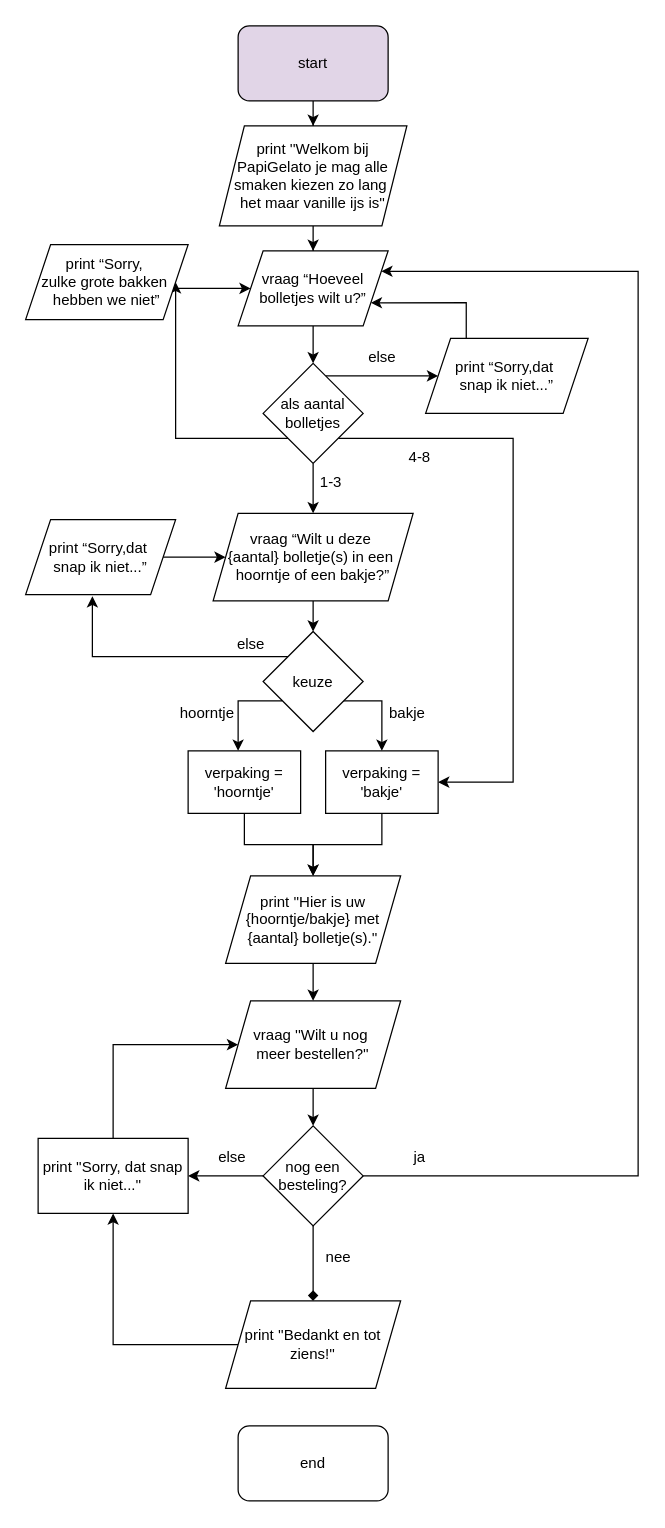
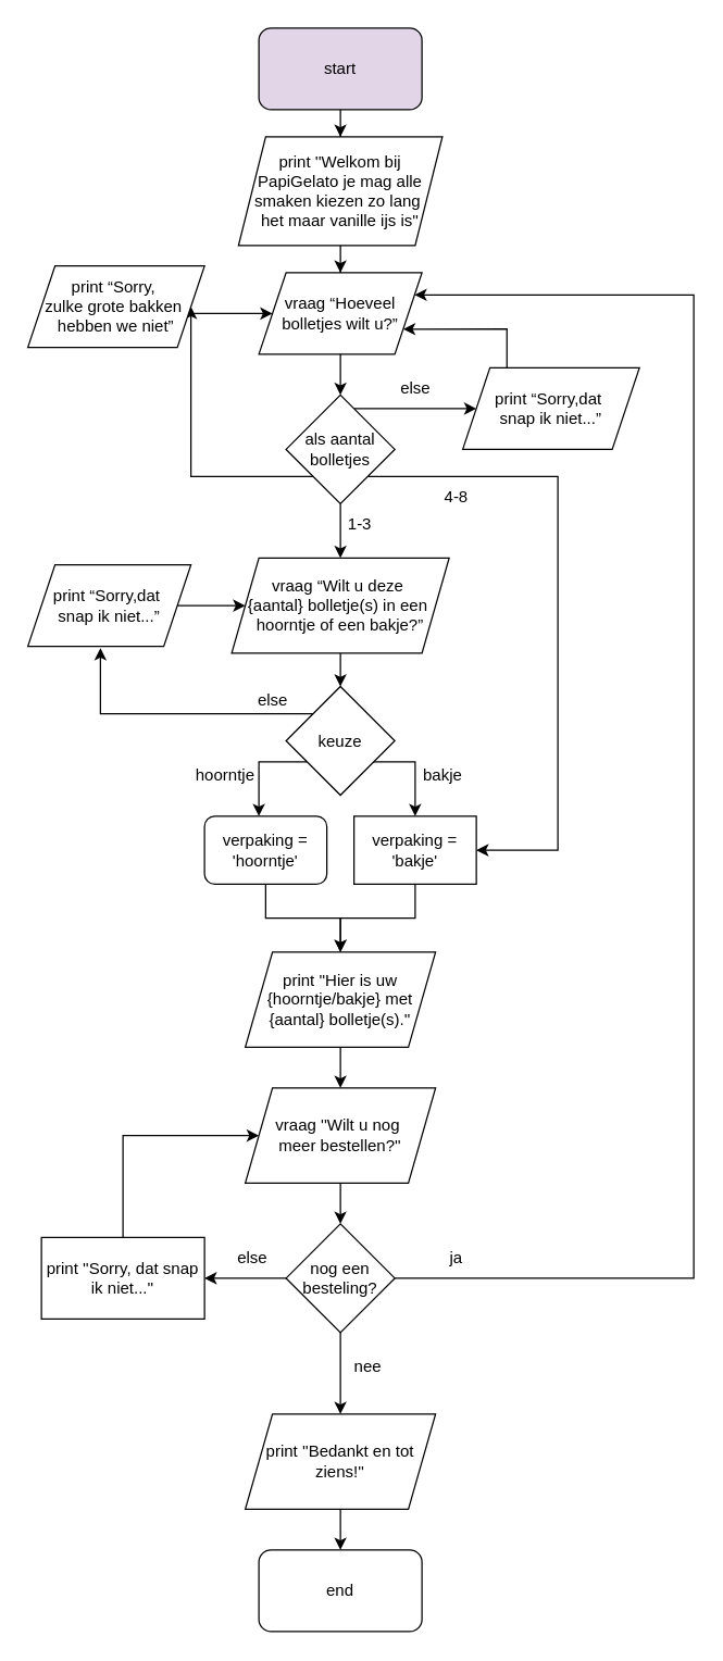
- <mxCell id="21" value="verpaking = 'hoorntje'" style="whiteSpace=wrap;html=1;rounded=0;" vertex="1" parent="1"><mxGeometry x="150" y="600" width="90" height="50" as="geometry" /></mxCell>
+ <mxCell id="21" value="verpaking = 'hoorntje'" style="whiteSpace=wrap;html=1;rounded=1;" vertex="1" parent="1"><mxGeometry x="150" y="600" width="90" height="50" as="geometry" /></mxCell>
- <mxCell id="45" value="" style="edgeStyle=orthogonalEdgeStyle;rounded=0;orthogonalLoop=1;jettySize=auto;html=1;endArrow=diamond;" edge="1" parent="1" source="47" target="42"><mxGeometry relative="1" as="geometry" /></mxCell>
+ <mxCell id="45" value="" style="edgeStyle=orthogonalEdgeStyle;rounded=0;orthogonalLoop=1;jettySize=auto;html=1;" edge="1" parent="1" source="47" target="42"><mxGeometry relative="1" as="geometry" /></mxCell>
- <mxCell id="41" value="" style="edgeStyle=orthogonalEdgeStyle;rounded=0;orthogonalLoop=1;jettySize=auto;html=1;" edge="1" parent="1" source="42" target="49"><mxGeometry relative="1" as="geometry" /></mxCell>
+ <mxCell id="41" value="" style="edgeStyle=orthogonalEdgeStyle;rounded=0;orthogonalLoop=1;jettySize=auto;html=1;" edge="1" parent="1" source="42" target="43"><mxGeometry relative="1" as="geometry" /></mxCell>
